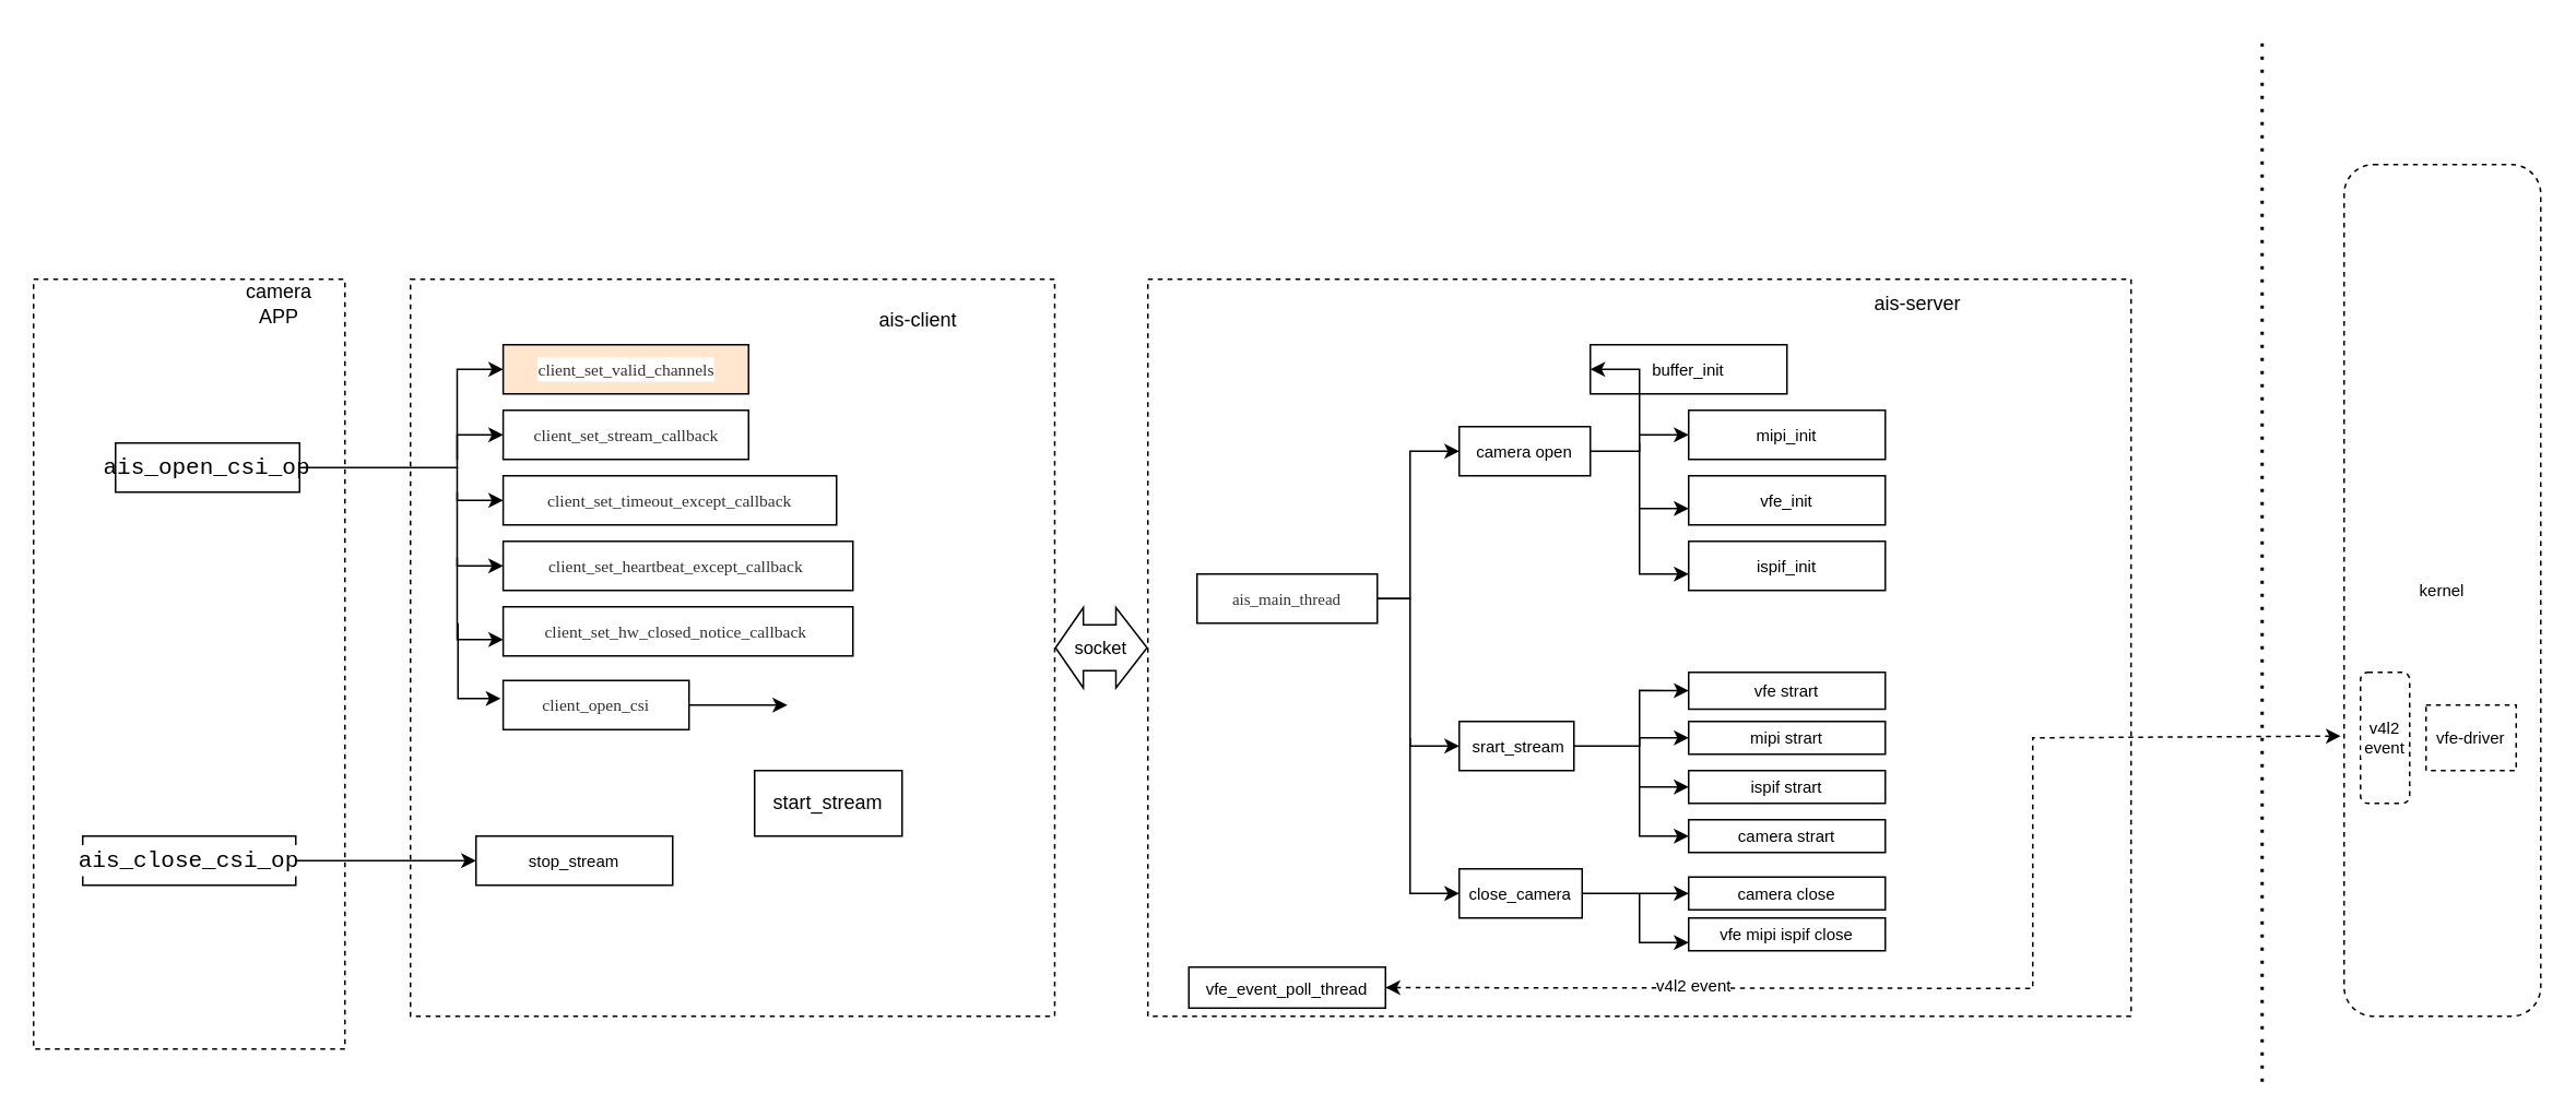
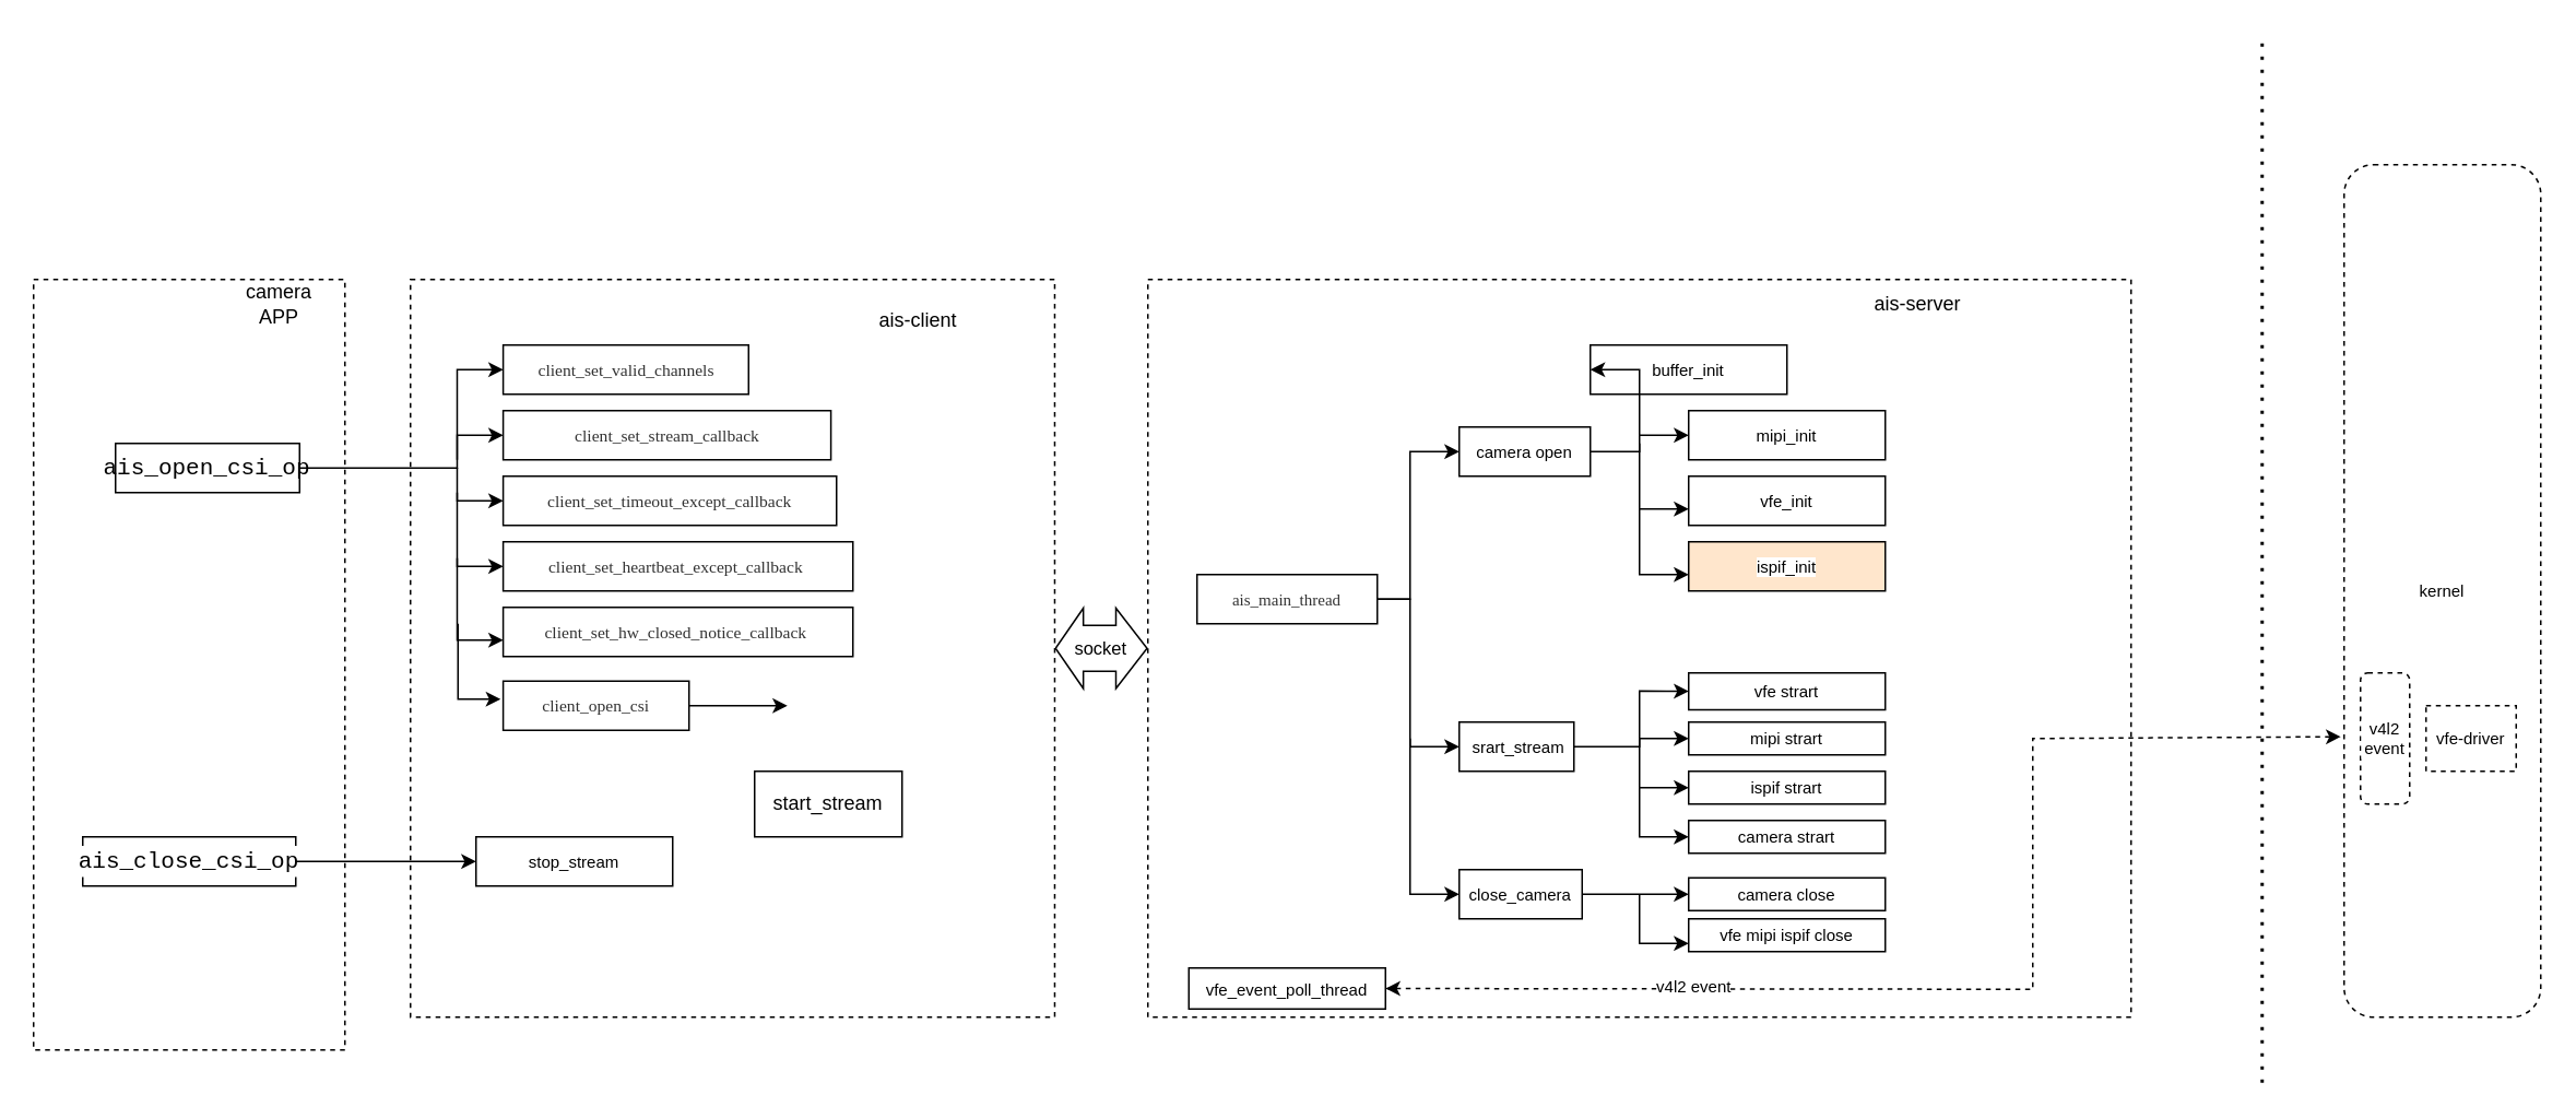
- <mxCell id="9" value="&lt;div&gt;&lt;span style=&quot;mso-spacerun:'yes';font-size:7.801pt;font-family:微软雅黑;color:rgb(50,50,50);&quot;&gt;client_set_valid_channels&lt;/span&gt;&lt;/div&gt;" style="rounded=0;whiteSpace=wrap;html=1;labelBackgroundColor=default;fontColor=#000000;fillColor=#ffe6cc;" vertex="1" parent="5"><mxGeometry x="196.574" width="149.77" height="30" as="geometry" /></mxCell>
+ <mxCell id="9" value="&lt;div&gt;&lt;span style=&quot;mso-spacerun:'yes';font-size:7.801pt;font-family:微软雅黑;color:rgb(50,50,50);&quot;&gt;client_set_valid_channels&lt;/span&gt;&lt;/div&gt;" style="rounded=0;whiteSpace=wrap;html=1;labelBackgroundColor=default;fontColor=#000000;" vertex="1" parent="5"><mxGeometry x="196.574" width="149.77" height="30" as="geometry" /></mxCell>
- <mxCell id="10" value="&lt;div&gt;&lt;span style=&quot;mso-spacerun:'yes';font-size:7.801pt;font-family:微软雅黑;color:rgb(50,50,50);&quot;&gt;client_set_stream_callback&lt;/span&gt;&lt;/div&gt;" style="rounded=0;whiteSpace=wrap;html=1;labelBackgroundColor=default;fontColor=#000000;" vertex="1" parent="5"><mxGeometry x="196.574" y="40" width="149.77" height="30" as="geometry" /></mxCell>
+ <mxCell id="10" value="&lt;div&gt;&lt;span style=&quot;mso-spacerun:'yes';font-size:7.801pt;font-family:微软雅黑;color:rgb(50,50,50);&quot;&gt;client_set_stream_callback&lt;/span&gt;&lt;/div&gt;" style="rounded=0;whiteSpace=wrap;html=1;labelBackgroundColor=default;fontColor=#000000;" vertex="1" parent="5"><mxGeometry x="196.574" y="40" width="200" height="30" as="geometry" /></mxCell>
- <mxCell id="32" value="ispif_init" style="rounded=0;whiteSpace=wrap;html=1;labelBackgroundColor=default;fontSize=10;fontColor=#000000;strokeColor=default;" vertex="1" parent="1"><mxGeometry x="1030" y="330" width="120" height="30" as="geometry" /></mxCell>
+ <mxCell id="32" value="ispif_init" style="rounded=0;whiteSpace=wrap;html=1;labelBackgroundColor=default;fontSize=10;fontColor=#000000;strokeColor=default;fillColor=#ffe6cc;" vertex="1" parent="1"><mxGeometry x="1030" y="330" width="120" height="30" as="geometry" /></mxCell>
